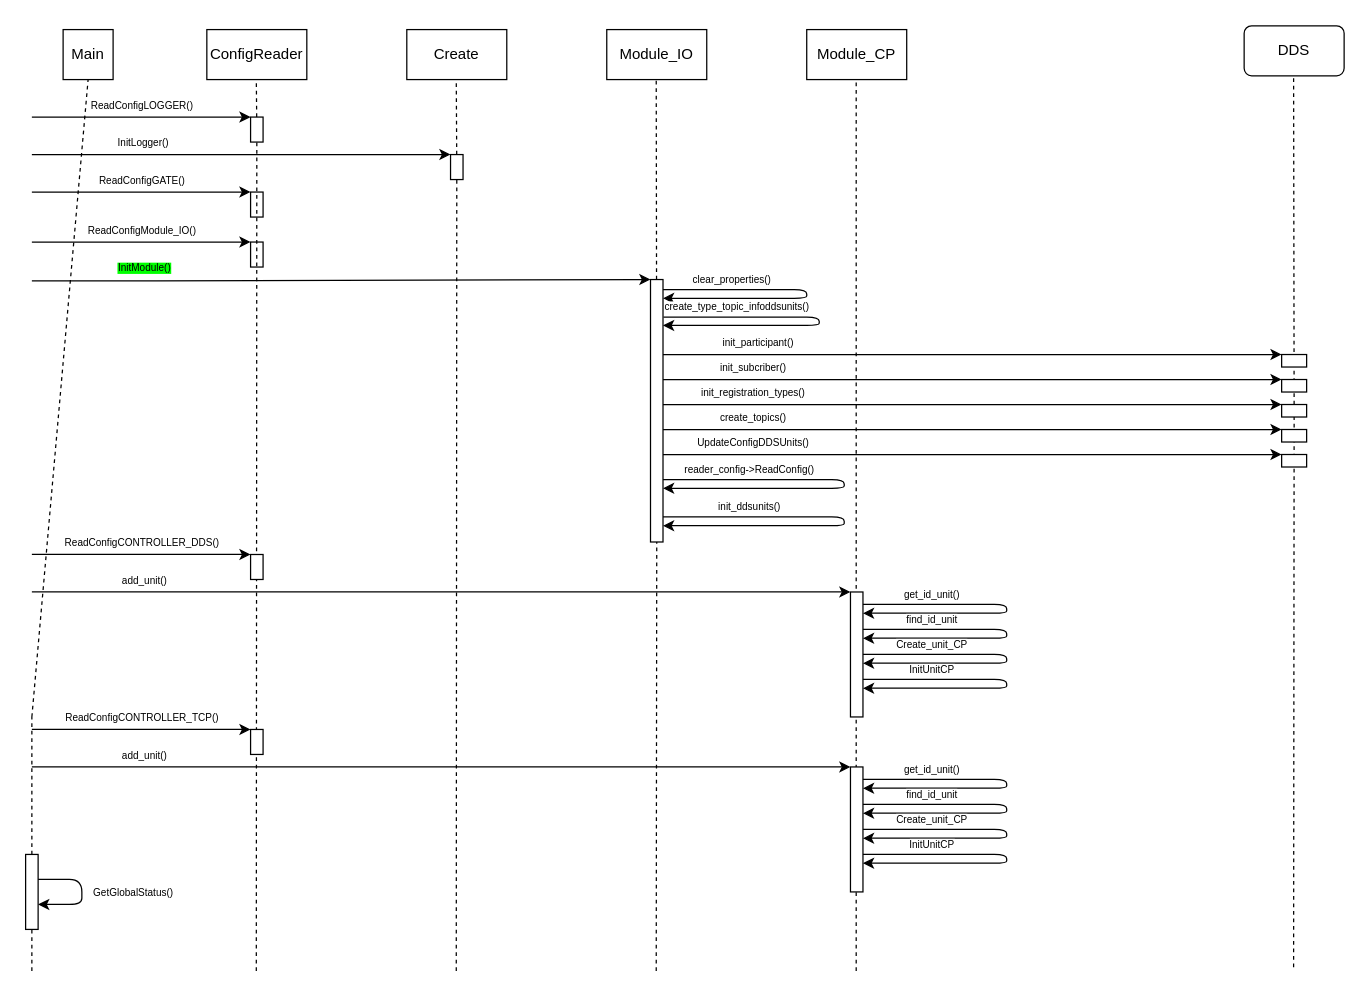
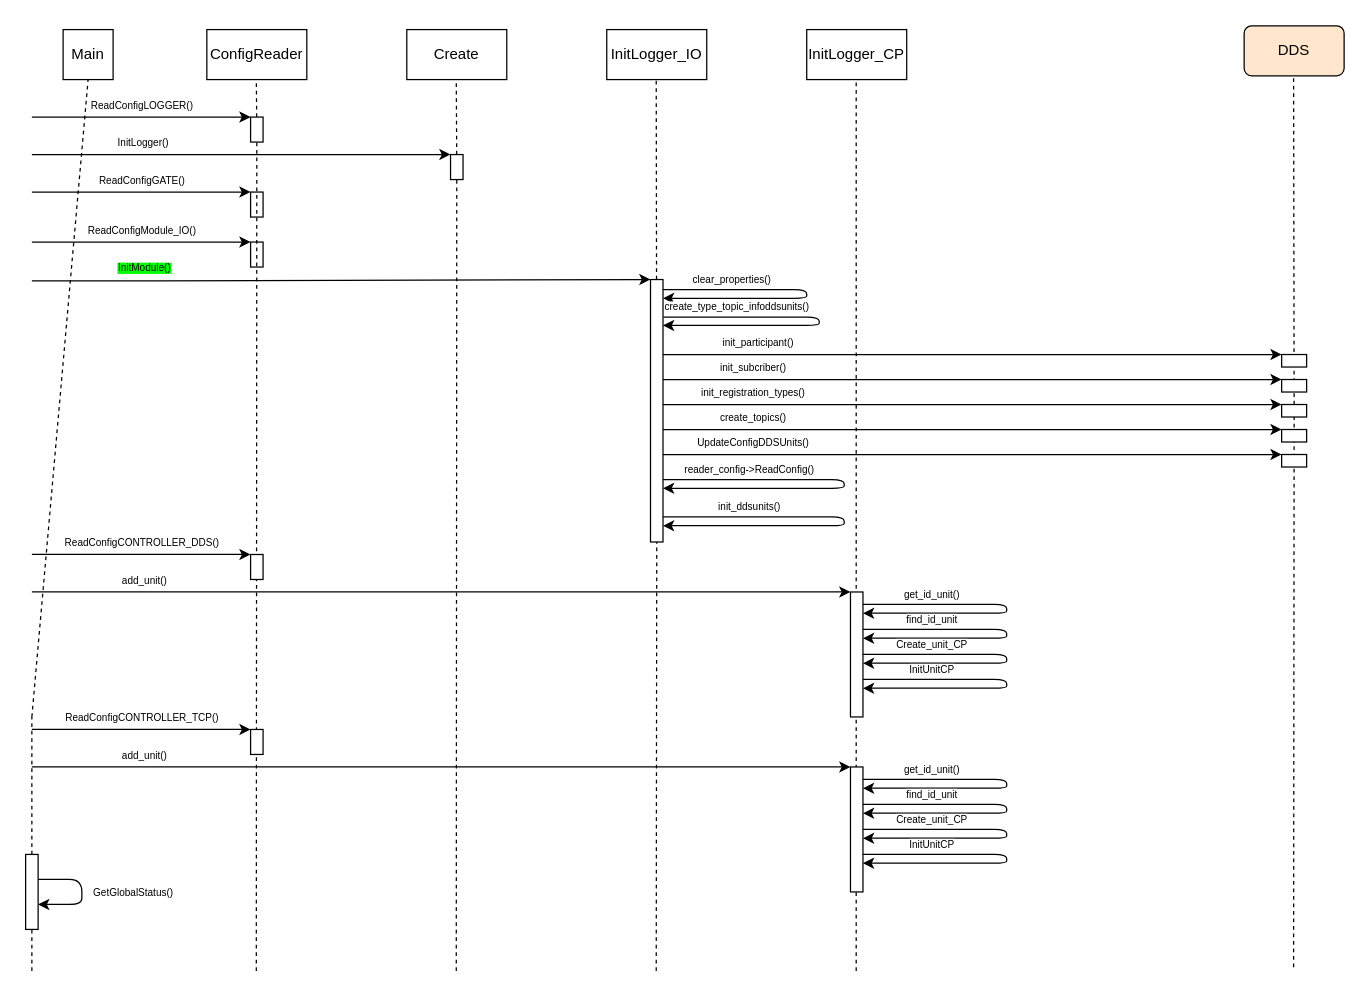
- <mxCell id="28" value="DDS" style="rounded=1;whiteSpace=wrap;html=1;sketch=0;" parent="1" vertex="1"><mxGeometry x="995" y="20" width="80" height="40" as="geometry" /></mxCell>
+ <mxCell id="28" value="DDS" style="rounded=1;whiteSpace=wrap;html=1;sketch=0;fillColor=#ffe6cc;" parent="1" vertex="1"><mxGeometry x="995" y="20" width="80" height="40" as="geometry" /></mxCell>
- <mxCell id="5" value="Module_IO" style="rounded=0;whiteSpace=wrap;html=1;sketch=0;" parent="1" vertex="1"><mxGeometry x="485" y="23" width="80" height="40" as="geometry" /></mxCell>
+ <mxCell id="5" value="InitLogger_IO" style="rounded=0;whiteSpace=wrap;html=1;sketch=0;" parent="1" vertex="1"><mxGeometry x="485" y="23" width="80" height="40" as="geometry" /></mxCell>
- <mxCell id="6" value="Module_CP" style="rounded=0;whiteSpace=wrap;html=1;sketch=0;" parent="1" vertex="1"><mxGeometry x="645" y="23" width="80" height="40" as="geometry" /></mxCell>
+ <mxCell id="6" value="InitLogger_CP" style="rounded=0;whiteSpace=wrap;html=1;sketch=0;" parent="1" vertex="1"><mxGeometry x="645" y="23" width="80" height="40" as="geometry" /></mxCell>
